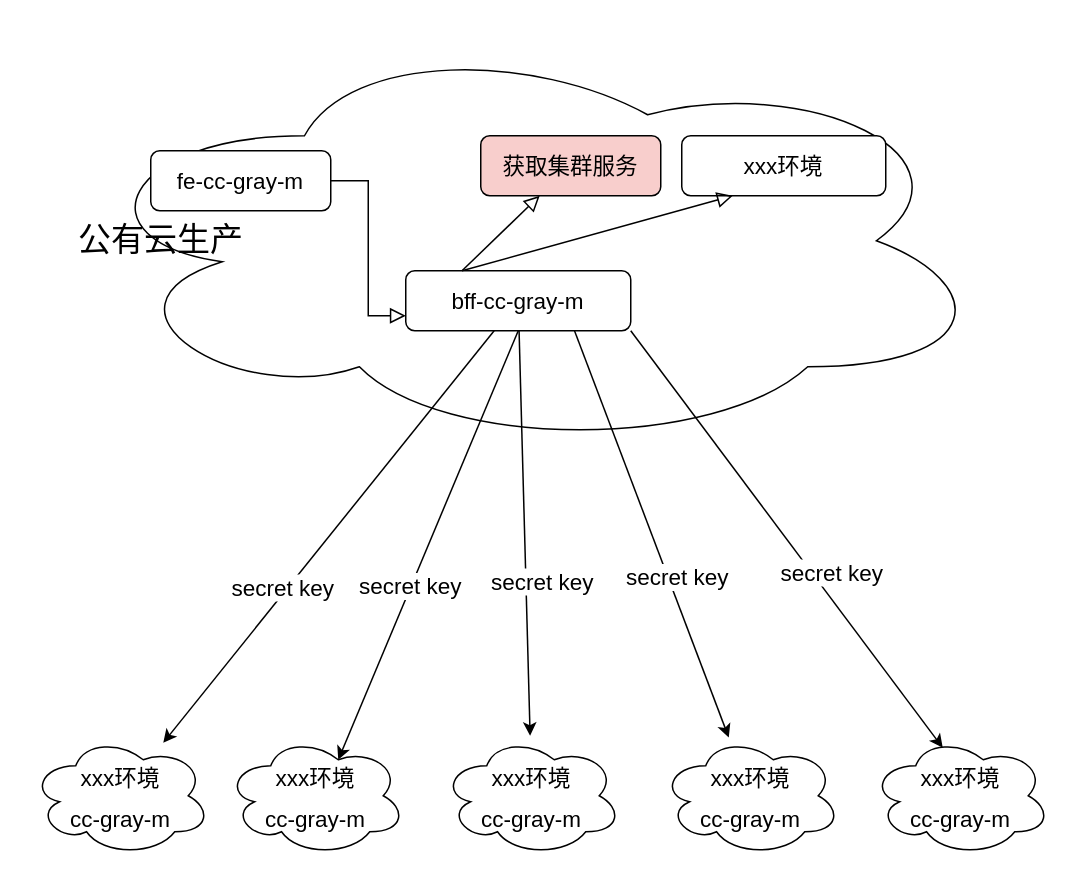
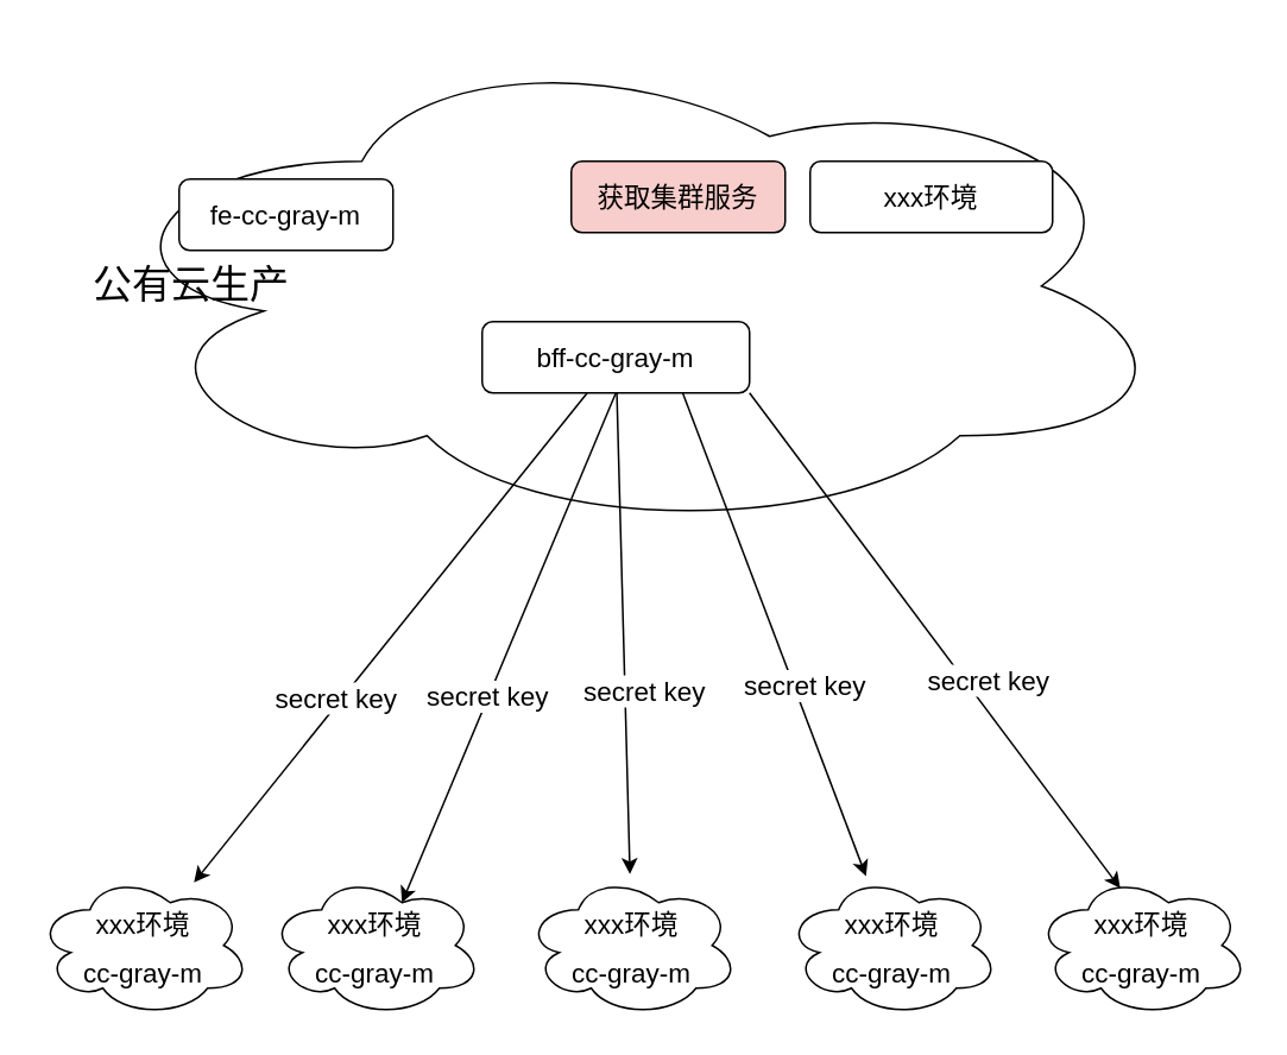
- <mxCell id="24" value="" style="rounded=0;html=1;jettySize=auto;orthogonalLoop=1;fontSize=11;endArrow=block;endFill=0;endSize=8;strokeWidth=1;shadow=0;labelBackgroundColor=none;exitX=0.25;exitY=0;exitDx=0;exitDy=0;entryX=0.25;entryY=1;entryDx=0;entryDy=0;" edge="1" parent="1" source="15" target="23"><mxGeometry relative="1" as="geometry"><mxPoint x="300" y="180" as="sourcePoint" /><mxPoint x="357.143" y="130" as="targetPoint" /></mxGeometry></mxCell>
- <mxCell id="22" value="" style="rounded=0;html=1;jettySize=auto;orthogonalLoop=1;fontSize=11;endArrow=block;endFill=0;endSize=8;strokeWidth=1;shadow=0;labelBackgroundColor=none;exitX=0.25;exitY=0;exitDx=0;exitDy=0;" edge="1" parent="1" source="15" target="21"><mxGeometry relative="1" as="geometry"><mxPoint x="260" y="150" as="sourcePoint" /><mxPoint x="320" y="220" as="targetPoint" /></mxGeometry></mxCell>
- <mxCell id="3" value="" style="rounded=0;html=1;jettySize=auto;orthogonalLoop=1;fontSize=11;endArrow=block;endFill=0;endSize=8;strokeWidth=1;shadow=0;labelBackgroundColor=none;edgeStyle=orthogonalEdgeStyle;entryX=0;entryY=0.75;entryDx=0;entryDy=0;" parent="1" source="4" target="15" edge="1"><mxGeometry relative="1" as="geometry"><mxPoint x="300" y="270" as="targetPoint" /><Array as="points" /></mxGeometry></mxCell>
